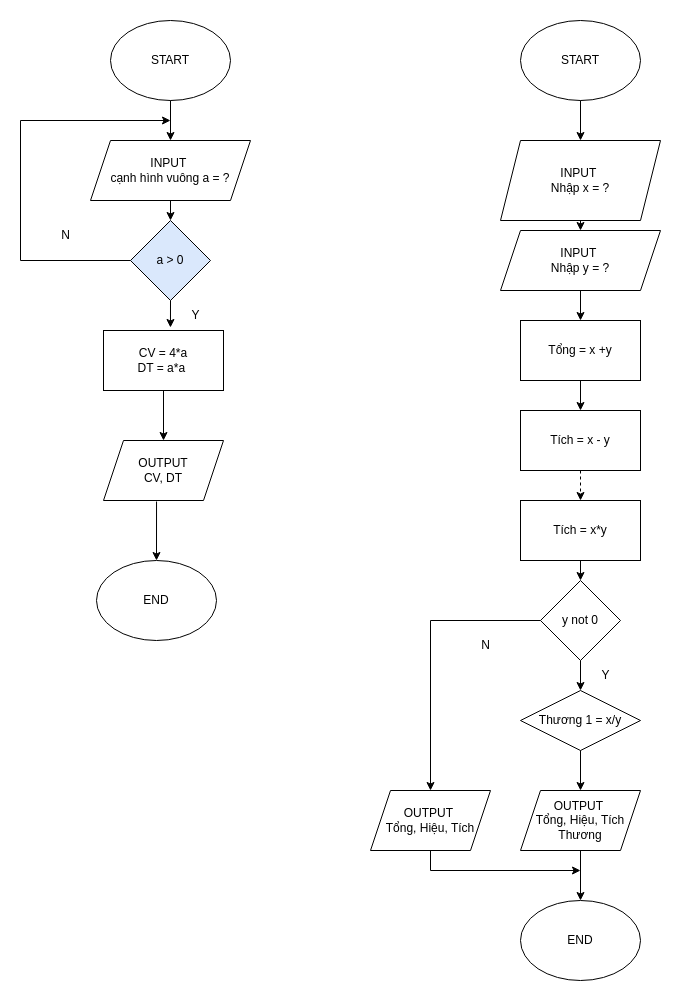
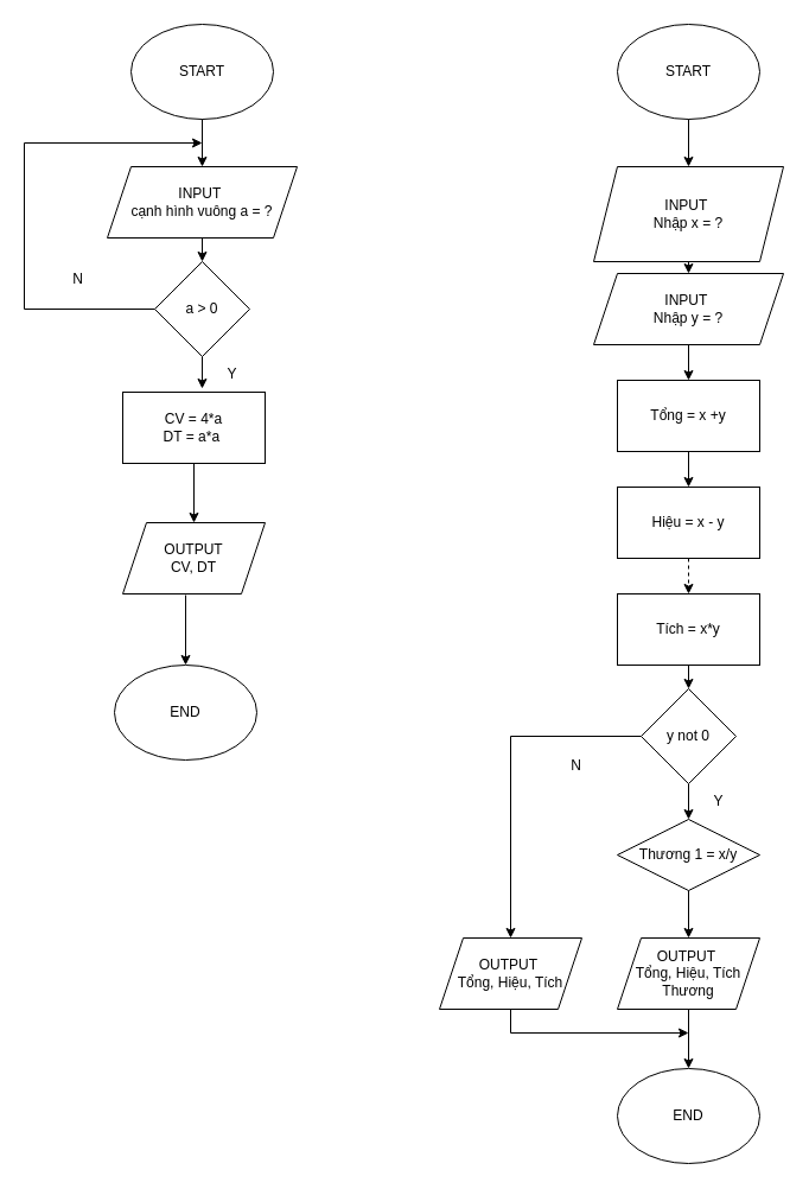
- <mxCell id="10" value="a &amp;gt; 0" style="rhombus;whiteSpace=wrap;html=1;fillColor=#dae8fc;" vertex="1" parent="1"><mxGeometry x="130" y="220" width="80" height="80" as="geometry" /></mxCell>
+ <mxCell id="10" value="a &amp;gt; 0" style="rhombus;whiteSpace=wrap;html=1;" vertex="1" parent="1"><mxGeometry x="130" y="220" width="80" height="80" as="geometry" /></mxCell>
- <mxCell id="24" value="Tích = x - y" style="rounded=0;whiteSpace=wrap;html=1;" vertex="1" parent="1"><mxGeometry x="520" y="410" width="120" height="60" as="geometry" /></mxCell>
+ <mxCell id="24" value="Hiệu = x - y" style="rounded=0;whiteSpace=wrap;html=1;" vertex="1" parent="1"><mxGeometry x="520" y="410" width="120" height="60" as="geometry" /></mxCell>
